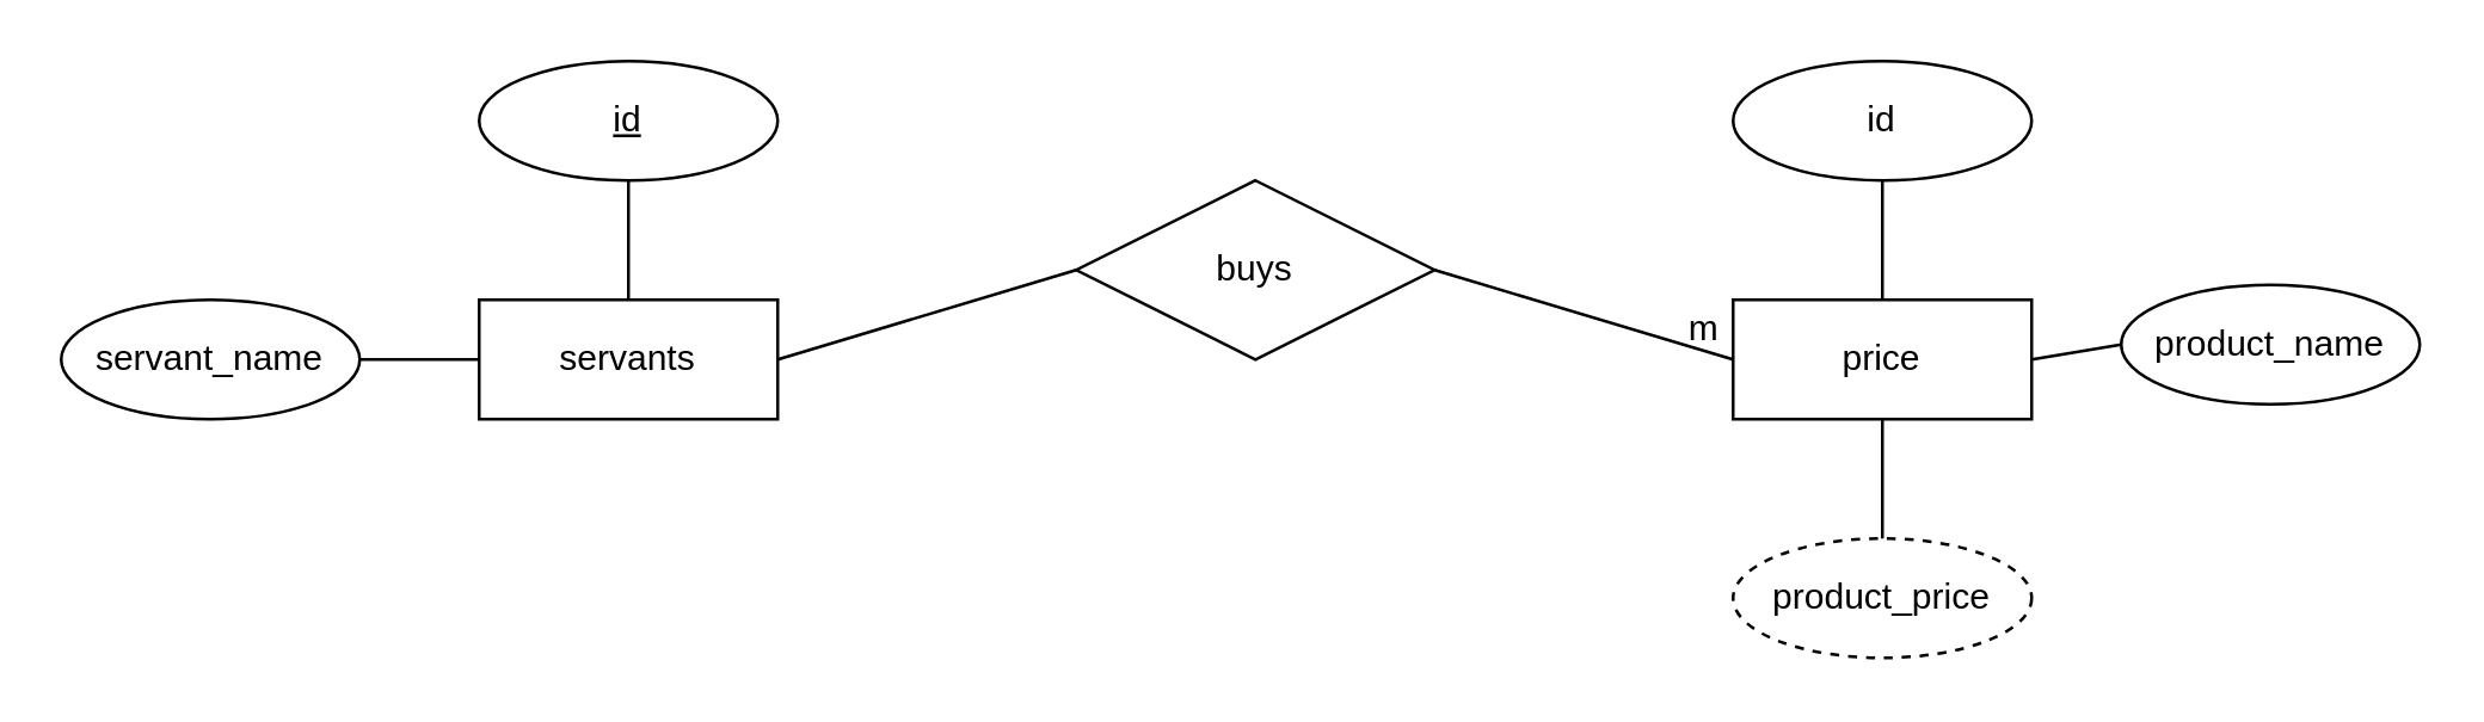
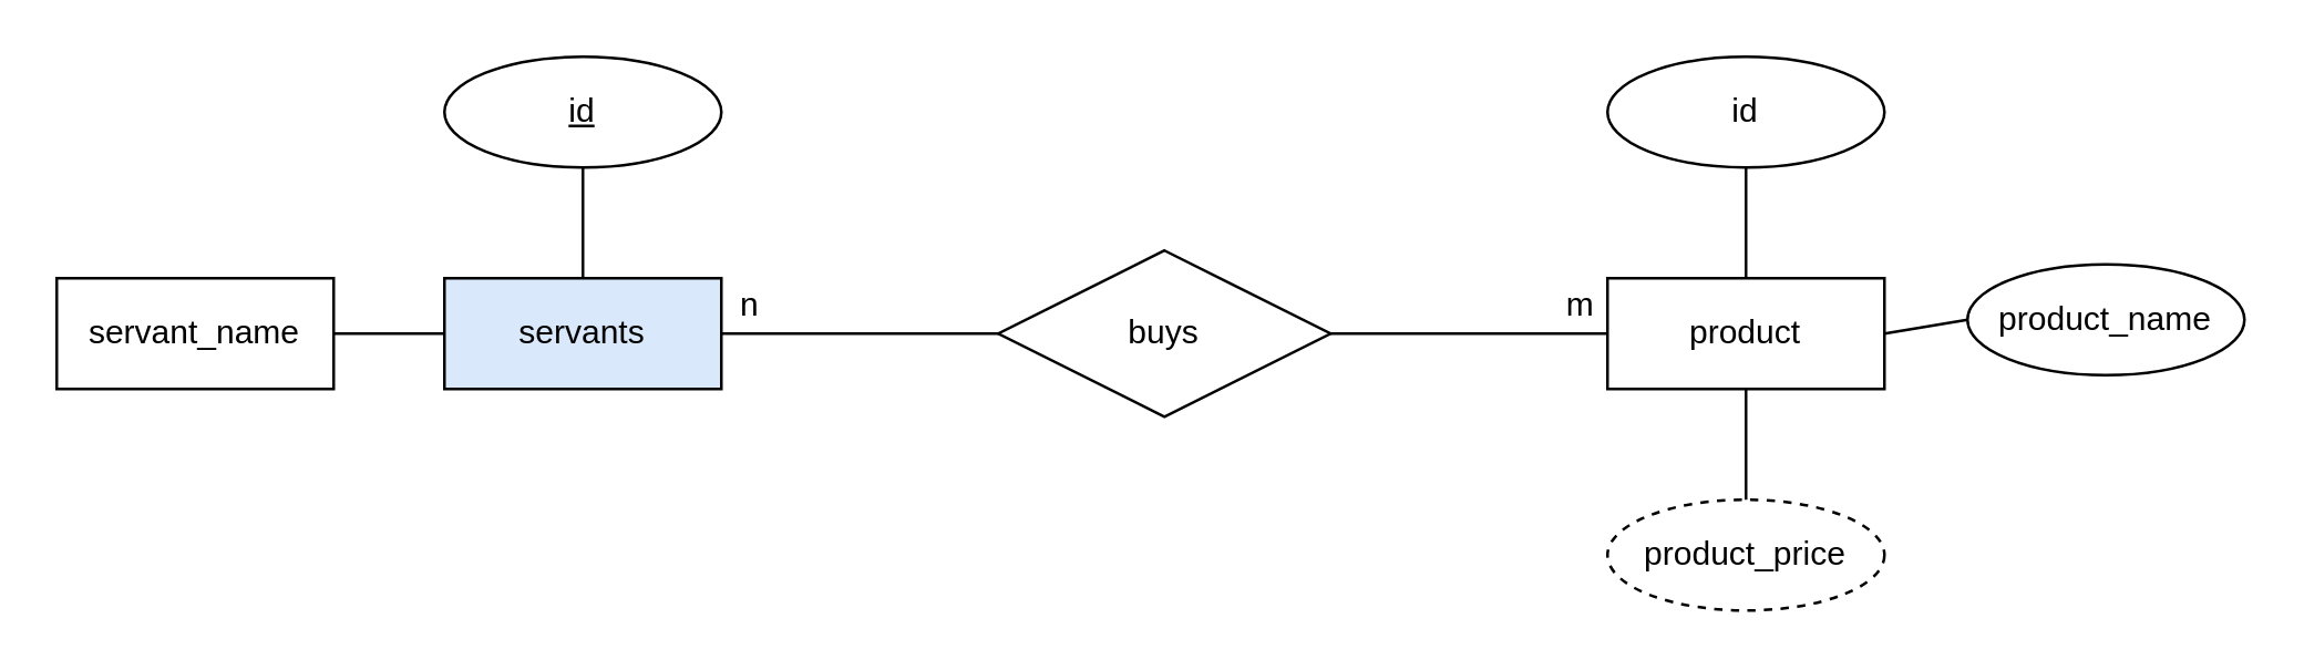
- <mxCell id="14" value="buys" style="shape=rhombus;perimeter=rhombusPerimeter;whiteSpace=wrap;html=1;align=center;" parent="1" vertex="1"><mxGeometry x="360" y="60" width="120" height="60" as="geometry" /></mxCell>
+ <mxCell id="14" value="buys" style="shape=rhombus;perimeter=rhombusPerimeter;whiteSpace=wrap;html=1;align=center;" parent="1" vertex="1"><mxGeometry x="360" y="90" width="120" height="60" as="geometry" /></mxCell>
+ <mxCell id="17" value="n" style="text;html=1;align=center;verticalAlign=middle;resizable=0;points=[];autosize=1;strokeColor=none;" parent="1" vertex="1"><mxGeometry x="260" y="100" width="20" height="20" as="geometry" /></mxCell>
- <mxCell id="4" value="servant_name" style="ellipse;whiteSpace=wrap;html=1;align=center;" parent="1" vertex="1"><mxGeometry x="20" y="100" width="100" height="40" as="geometry" /></mxCell>
+ <mxCell id="4" value="servant_name" style="whiteSpace=wrap;html=1;align=center;rounded=0;" parent="1" vertex="1"><mxGeometry x="20" y="100" width="100" height="40" as="geometry" /></mxCell>
- <mxCell id="2" value="servants" style="whiteSpace=wrap;html=1;align=center;" parent="1" vertex="1"><mxGeometry x="160" y="100" width="100" height="40" as="geometry" /></mxCell>
+ <mxCell id="2" value="servants" style="whiteSpace=wrap;html=1;align=center;fillColor=#dae8fc;" parent="1" vertex="1"><mxGeometry x="160" y="100" width="100" height="40" as="geometry" /></mxCell>
- <mxCell id="7" value="price" style="whiteSpace=wrap;html=1;align=center;" parent="1" vertex="1"><mxGeometry x="580" y="100" width="100" height="40" as="geometry" /></mxCell>
+ <mxCell id="7" value="product" style="whiteSpace=wrap;html=1;align=center;" parent="1" vertex="1"><mxGeometry x="580" y="100" width="100" height="40" as="geometry" /></mxCell>
